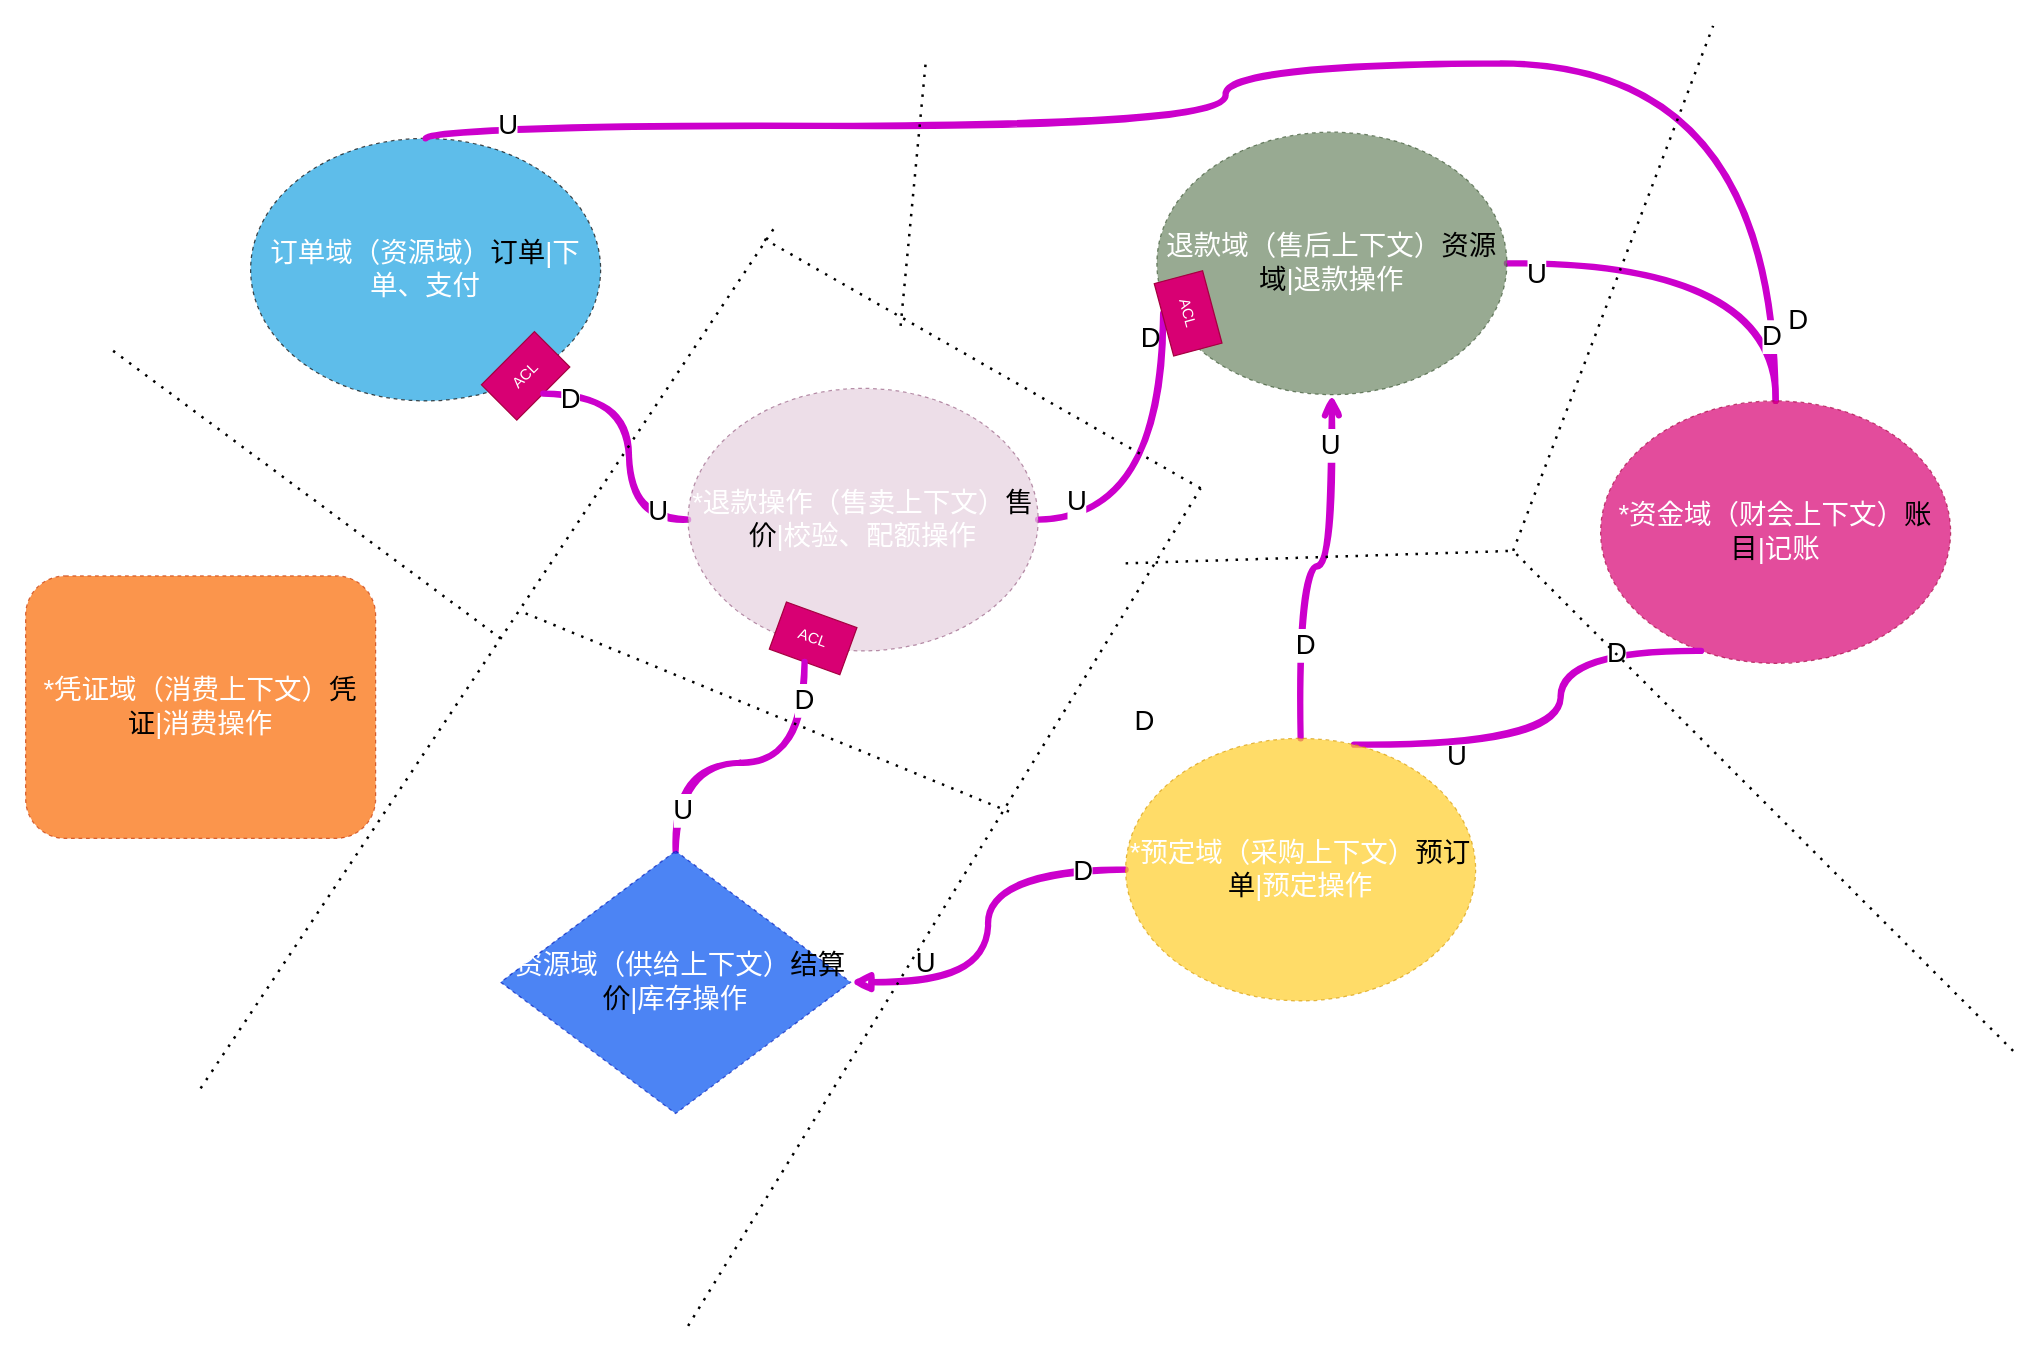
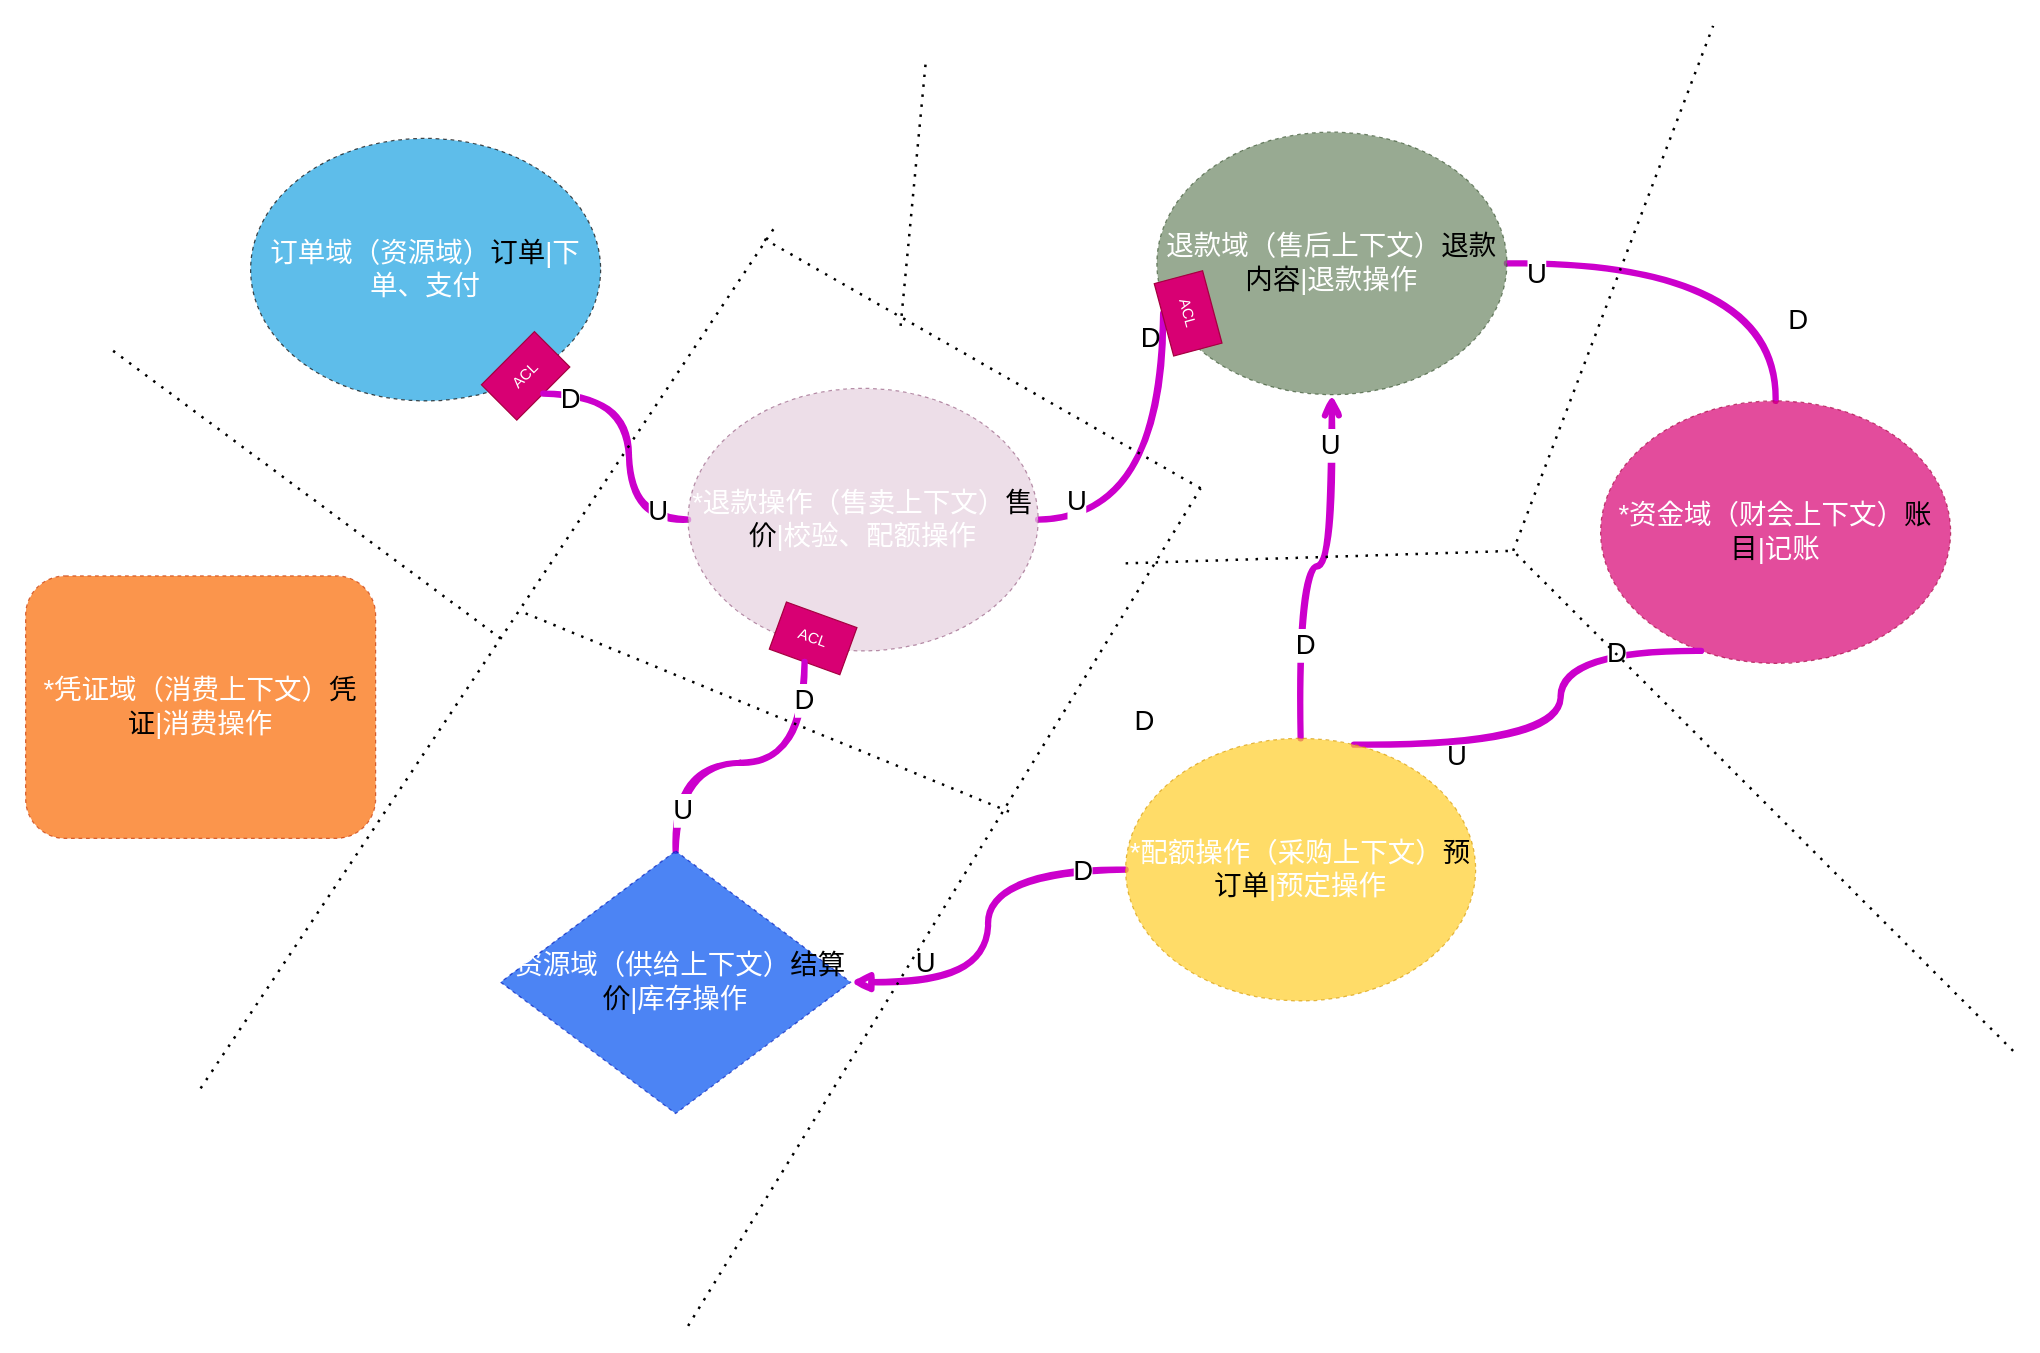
- <mxCell id="17" style="edgeStyle=orthogonalEdgeStyle;curved=1;rounded=0;orthogonalLoop=1;jettySize=auto;html=1;fontSize=22;fontColor=#000000;endArrow=none;endFill=0;strokeColor=#CC00CC;strokeWidth=5;sketch=1;" parent="1" source="20" target="2" edge="1"><mxGeometry relative="1" as="geometry"><Array as="points"><mxPoint x="1420" y="50" /><mxPoint x="980" y="50" /><mxPoint x="980" y="100" /><mxPoint x="340" y="100" /></Array></mxGeometry></mxCell>
- <mxCell id="18" value="U" style="edgeLabel;html=1;align=center;verticalAlign=middle;resizable=0;points=[];fontSize=22;fontColor=#000000;" parent="17" vertex="1" connectable="0"><mxGeometry x="0.894" y="-1" relative="1" as="geometry"><mxPoint as="offset" /></mxGeometry></mxCell>
- <mxCell id="19" value="D" style="edgeLabel;html=1;align=center;verticalAlign=middle;resizable=0;points=[];fontSize=22;fontColor=#000000;" parent="17" vertex="1" connectable="0"><mxGeometry x="-0.926" y="4" relative="1" as="geometry"><mxPoint as="offset" /></mxGeometry></mxCell>
- <mxCell id="14" value="退款域（售后上下文）&lt;font color=&quot;#000000&quot;&gt;资源域&lt;/font&gt;|退款操作" style="ellipse;whiteSpace=wrap;html=1;fontSize=22;fillColor=#6d8764;strokeColor=#3A5431;fontColor=#ffffff;shadow=0;opacity=70;sketch=0;dashed=1;" parent="1" vertex="1"><mxGeometry x="925" y="105" width="280" height="210" as="geometry" /></mxCell>
+ <mxCell id="14" value="退款域（售后上下文）&lt;font color=&quot;#000000&quot;&gt;退款内容&lt;/font&gt;|退款操作" style="ellipse;whiteSpace=wrap;html=1;fontSize=22;fillColor=#6d8764;strokeColor=#3A5431;fontColor=#ffffff;shadow=0;opacity=70;sketch=0;dashed=1;" parent="1" vertex="1"><mxGeometry x="925" y="105" width="280" height="210" as="geometry" /></mxCell>
- <mxCell id="29" value="*预定域（采购上下文）&lt;font color=&quot;#000000&quot;&gt;预订单&lt;/font&gt;|预定操作" style="ellipse;whiteSpace=wrap;html=1;fontSize=22;fillColor=#ffcd28;strokeColor=#d79b00;fontColor=#FFFFFF;shadow=0;opacity=70;sketch=0;dashed=1;" parent="1" vertex="1"><mxGeometry x="900" y="590" width="280" height="210" as="geometry" /></mxCell>
+ <mxCell id="29" value="*配额操作（采购上下文）&lt;font color=&quot;#000000&quot;&gt;预订单&lt;/font&gt;|预定操作" style="ellipse;whiteSpace=wrap;html=1;fontSize=22;fillColor=#ffcd28;strokeColor=#d79b00;fontColor=#FFFFFF;shadow=0;opacity=70;sketch=0;dashed=1;" parent="1" vertex="1"><mxGeometry x="900" y="590" width="280" height="210" as="geometry" /></mxCell>
